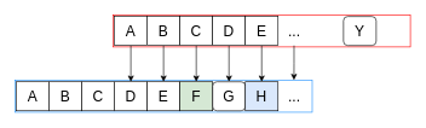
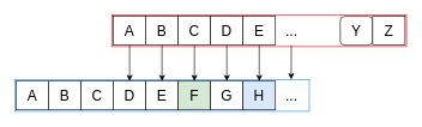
+ <mxCell id="13" value="&lt;span style=&quot;font-size: 20px;&quot;&gt;Z&lt;/span&gt;" style="rounded=0;whiteSpace=wrap;html=1;" parent="1" vertex="1"><mxGeometry x="517" y="22" width="45" height="40" as="geometry" /></mxCell>
- <mxCell id="19" value="&lt;span style=&quot;font-size: 20px;&quot;&gt;G&lt;/span&gt;" style="whiteSpace=wrap;html=1;rounded=1;" parent="1" vertex="1"><mxGeometry x="292" y="112" width="45" height="40" as="geometry" /></mxCell>
+ <mxCell id="19" value="&lt;span style=&quot;font-size: 20px;&quot;&gt;G&lt;/span&gt;" style="rounded=0;whiteSpace=wrap;html=1;" parent="1" vertex="1"><mxGeometry x="292" y="112" width="45" height="40" as="geometry" /></mxCell>
